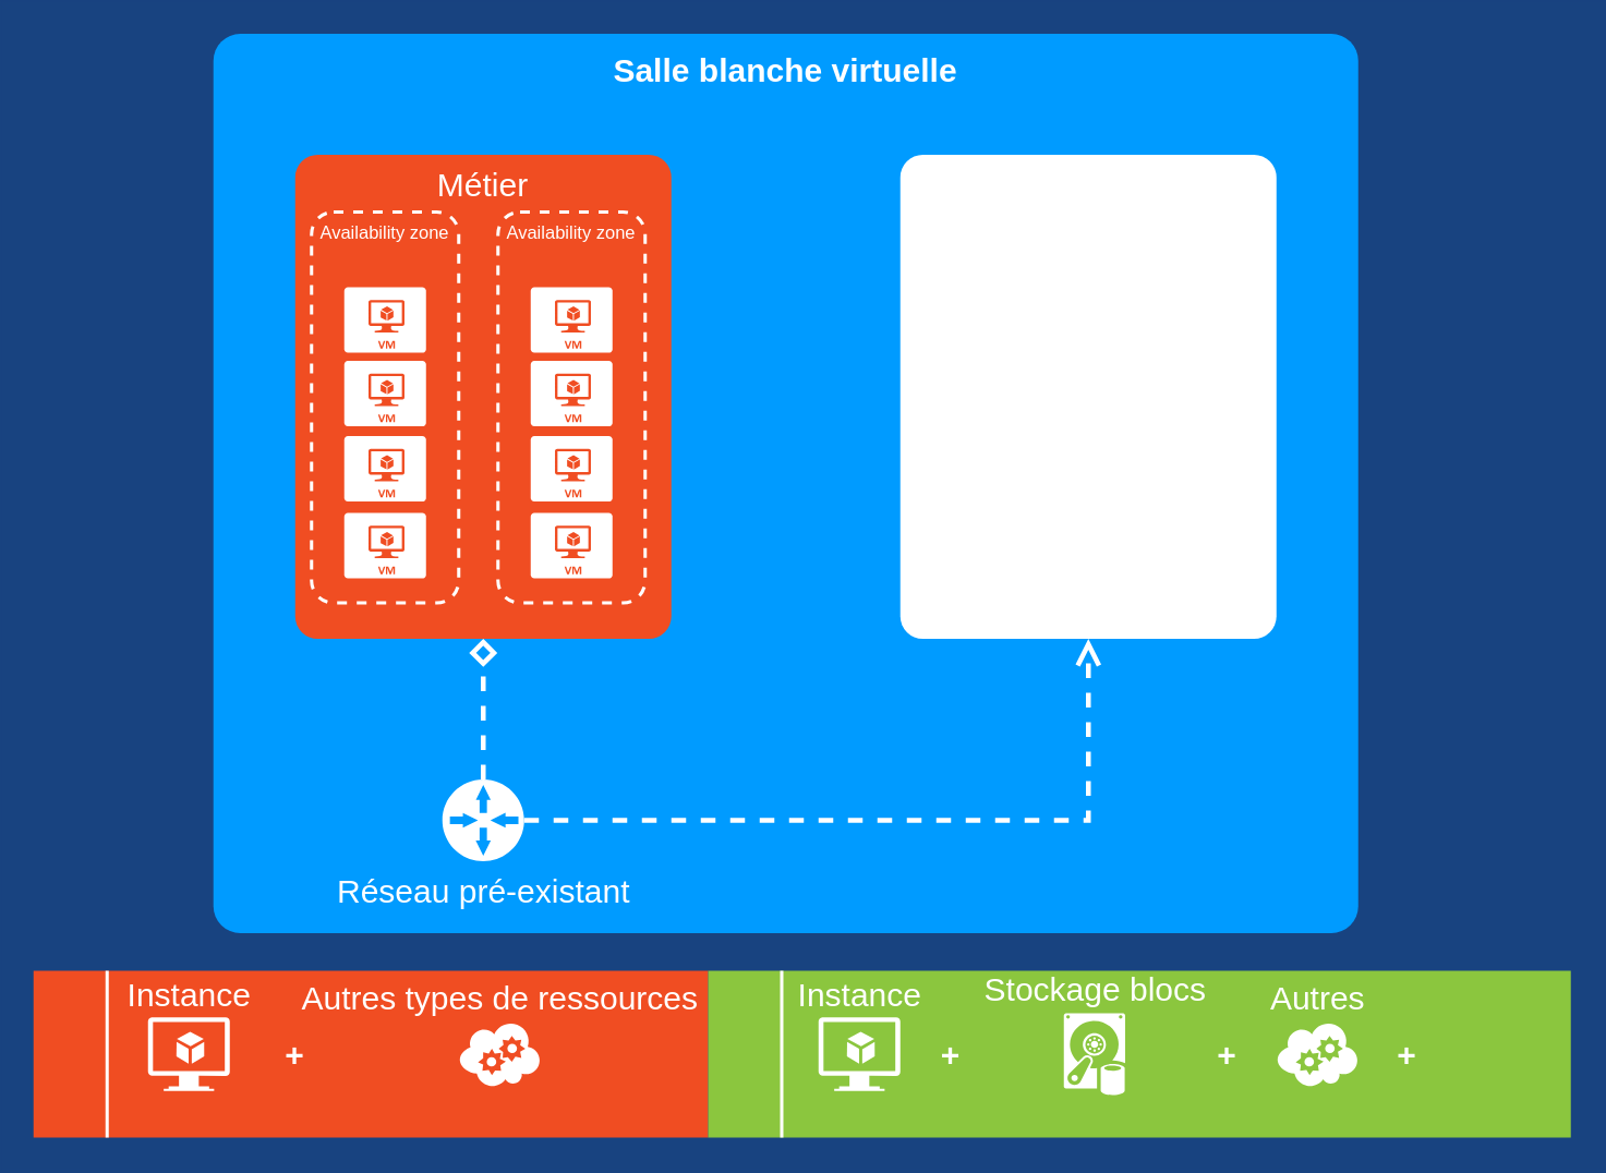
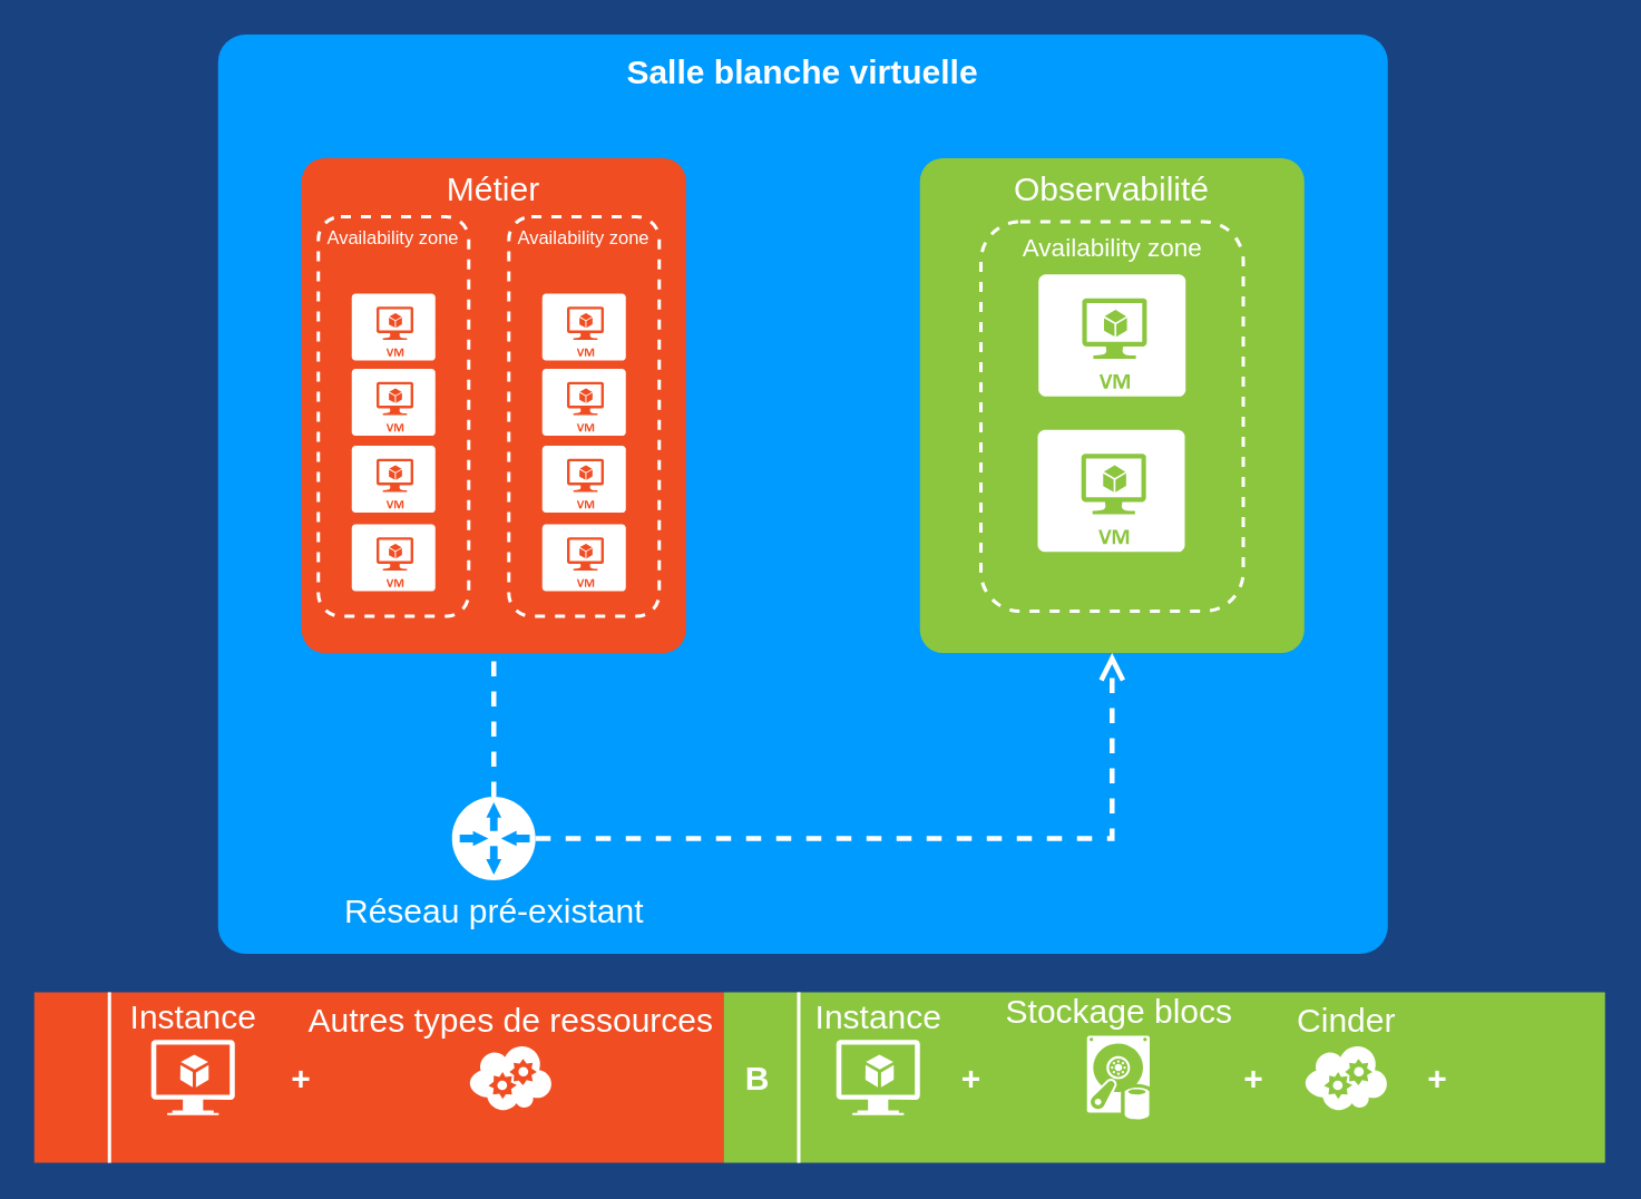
- <mxCell id="16" value="Observabilité" style="rounded=1;whiteSpace=wrap;html=1;shadow=0;strokeWidth=2;fillColor=#ffffff;fontSize=20;align=center;strokeColor=none;arcSize=6;verticalAlign=top;fontColor=#ffffff;" parent="1" vertex="1"><mxGeometry x="550" y="94" width="230" height="296" as="geometry" /></mxCell>
+ <mxCell id="16" value="Observabilité" style="rounded=1;whiteSpace=wrap;html=1;shadow=0;strokeWidth=2;fillColor=#8BC63E;fontSize=20;align=center;strokeColor=none;arcSize=6;verticalAlign=top;fontColor=#ffffff;" parent="1" vertex="1"><mxGeometry x="550" y="94" width="230" height="296" as="geometry" /></mxCell>
- <mxCell id="20" style="edgeStyle=orthogonalEdgeStyle;html=1;startArrow=none;startFill=0;startSize=10;endArrow=diamond;endFill=0;endSize=10;strokeWidth=3;fontSize=11;fontColor=#FFFFFF;strokeColor=#FFFFFF;dashed=1;rounded=0;entryX=0.5;entryY=1;exitX=0;exitY=0.5;exitPerimeter=0;exitDx=0;exitDy=0;" parent="1" source="4" target="3" edge="1"><mxGeometry relative="1" as="geometry"><mxPoint x="215.882" y="486.294" as="sourcePoint" /><Array as="points" /><mxPoint x="910" y="295.706" as="targetPoint" /></mxGeometry></mxCell>
+ <mxCell id="20" style="edgeStyle=orthogonalEdgeStyle;html=1;startArrow=none;startFill=0;startSize=10;endArrow=none;endFill=0;endSize=10;strokeWidth=3;fontSize=11;fontColor=#FFFFFF;strokeColor=#FFFFFF;dashed=1;rounded=0;entryX=0.5;entryY=1;exitX=0;exitY=0.5;exitPerimeter=0;exitDx=0;exitDy=0;" parent="1" source="4" target="3" edge="1"><mxGeometry relative="1" as="geometry"><mxPoint x="215.882" y="486.294" as="sourcePoint" /><Array as="points" /><mxPoint x="910" y="295.706" as="targetPoint" /></mxGeometry></mxCell>
- <mxCell id="23" value="Autres" style="verticalLabelPosition=top;html=1;verticalAlign=bottom;strokeColor=none;fillColor=#ffffff;shape=mxgraph.azure.cloud_service;fontSize=20;fontColor=#FFFFFF;horizontal=1;labelPosition=center;align=center;" parent="1" vertex="1"><mxGeometry x="780" y="624" width="50" height="40" as="geometry" /></mxCell>
+ <mxCell id="23" value="Cinder" style="verticalLabelPosition=top;html=1;verticalAlign=bottom;strokeColor=none;fillColor=#ffffff;shape=mxgraph.azure.cloud_service;fontSize=20;fontColor=#FFFFFF;horizontal=1;labelPosition=center;align=center;" parent="1" vertex="1"><mxGeometry x="780" y="624" width="50" height="40" as="geometry" /></mxCell>
+ <mxCell id="7" value="B" style="text;html=1;strokeColor=none;fillColor=none;align=center;verticalAlign=middle;whiteSpace=wrap;rounded=1;shadow=0;fontSize=20;fontColor=#FFFFFF;fontStyle=1" parent="1" vertex="1"><mxGeometry x="432.5" y="626.5" width="40" height="35" as="geometry" /></mxCell>
